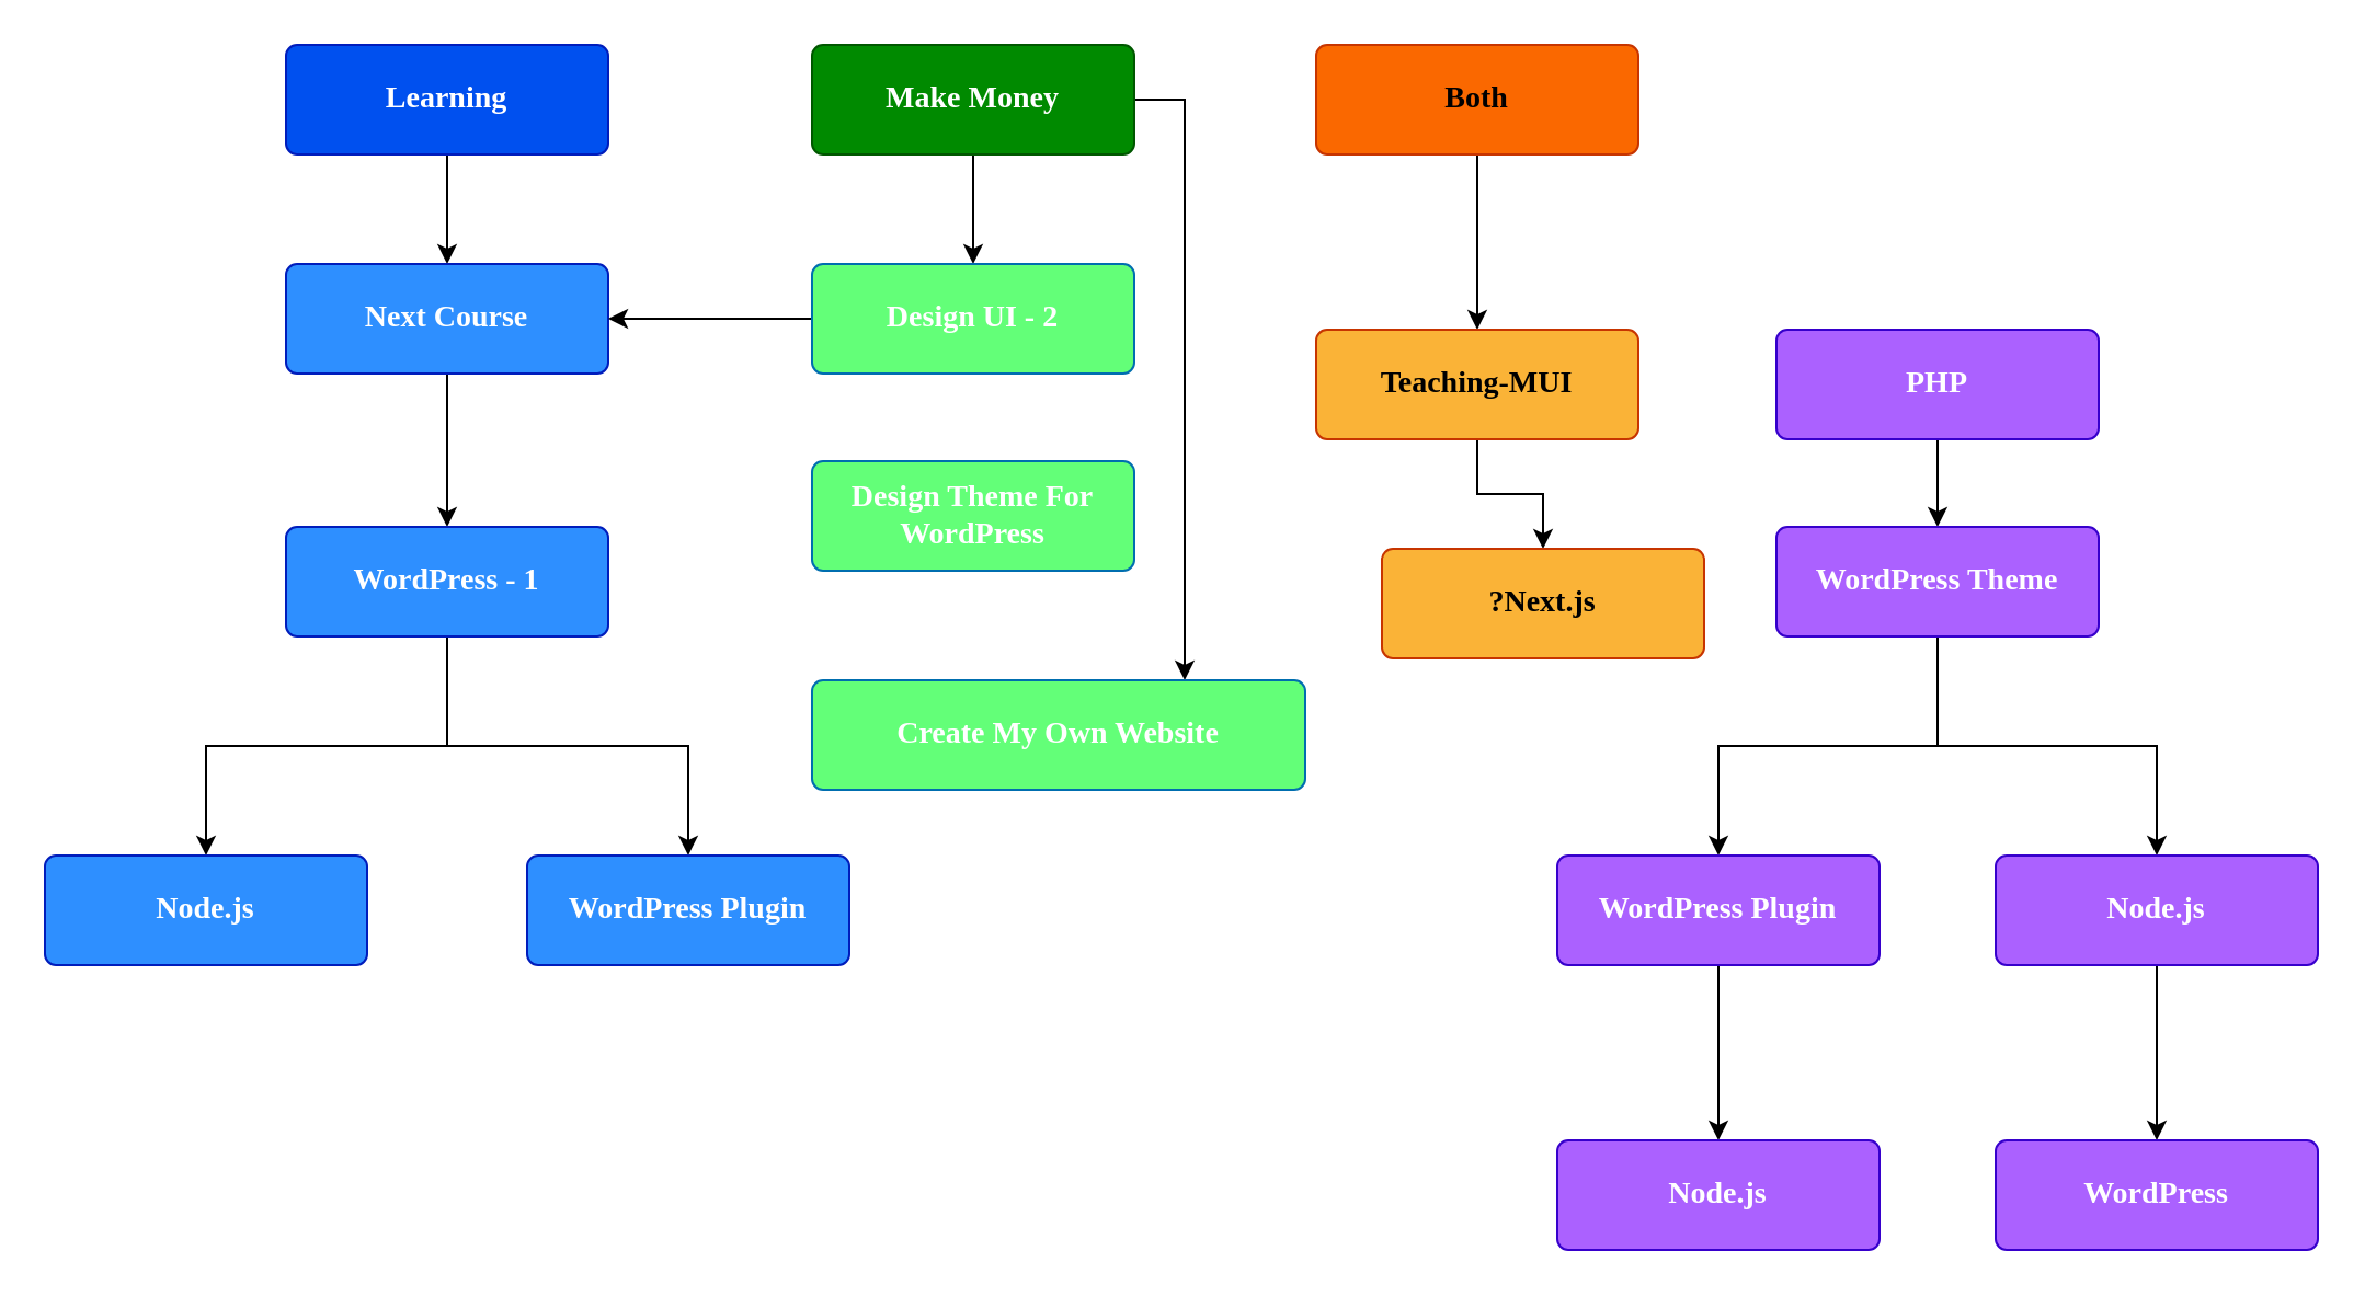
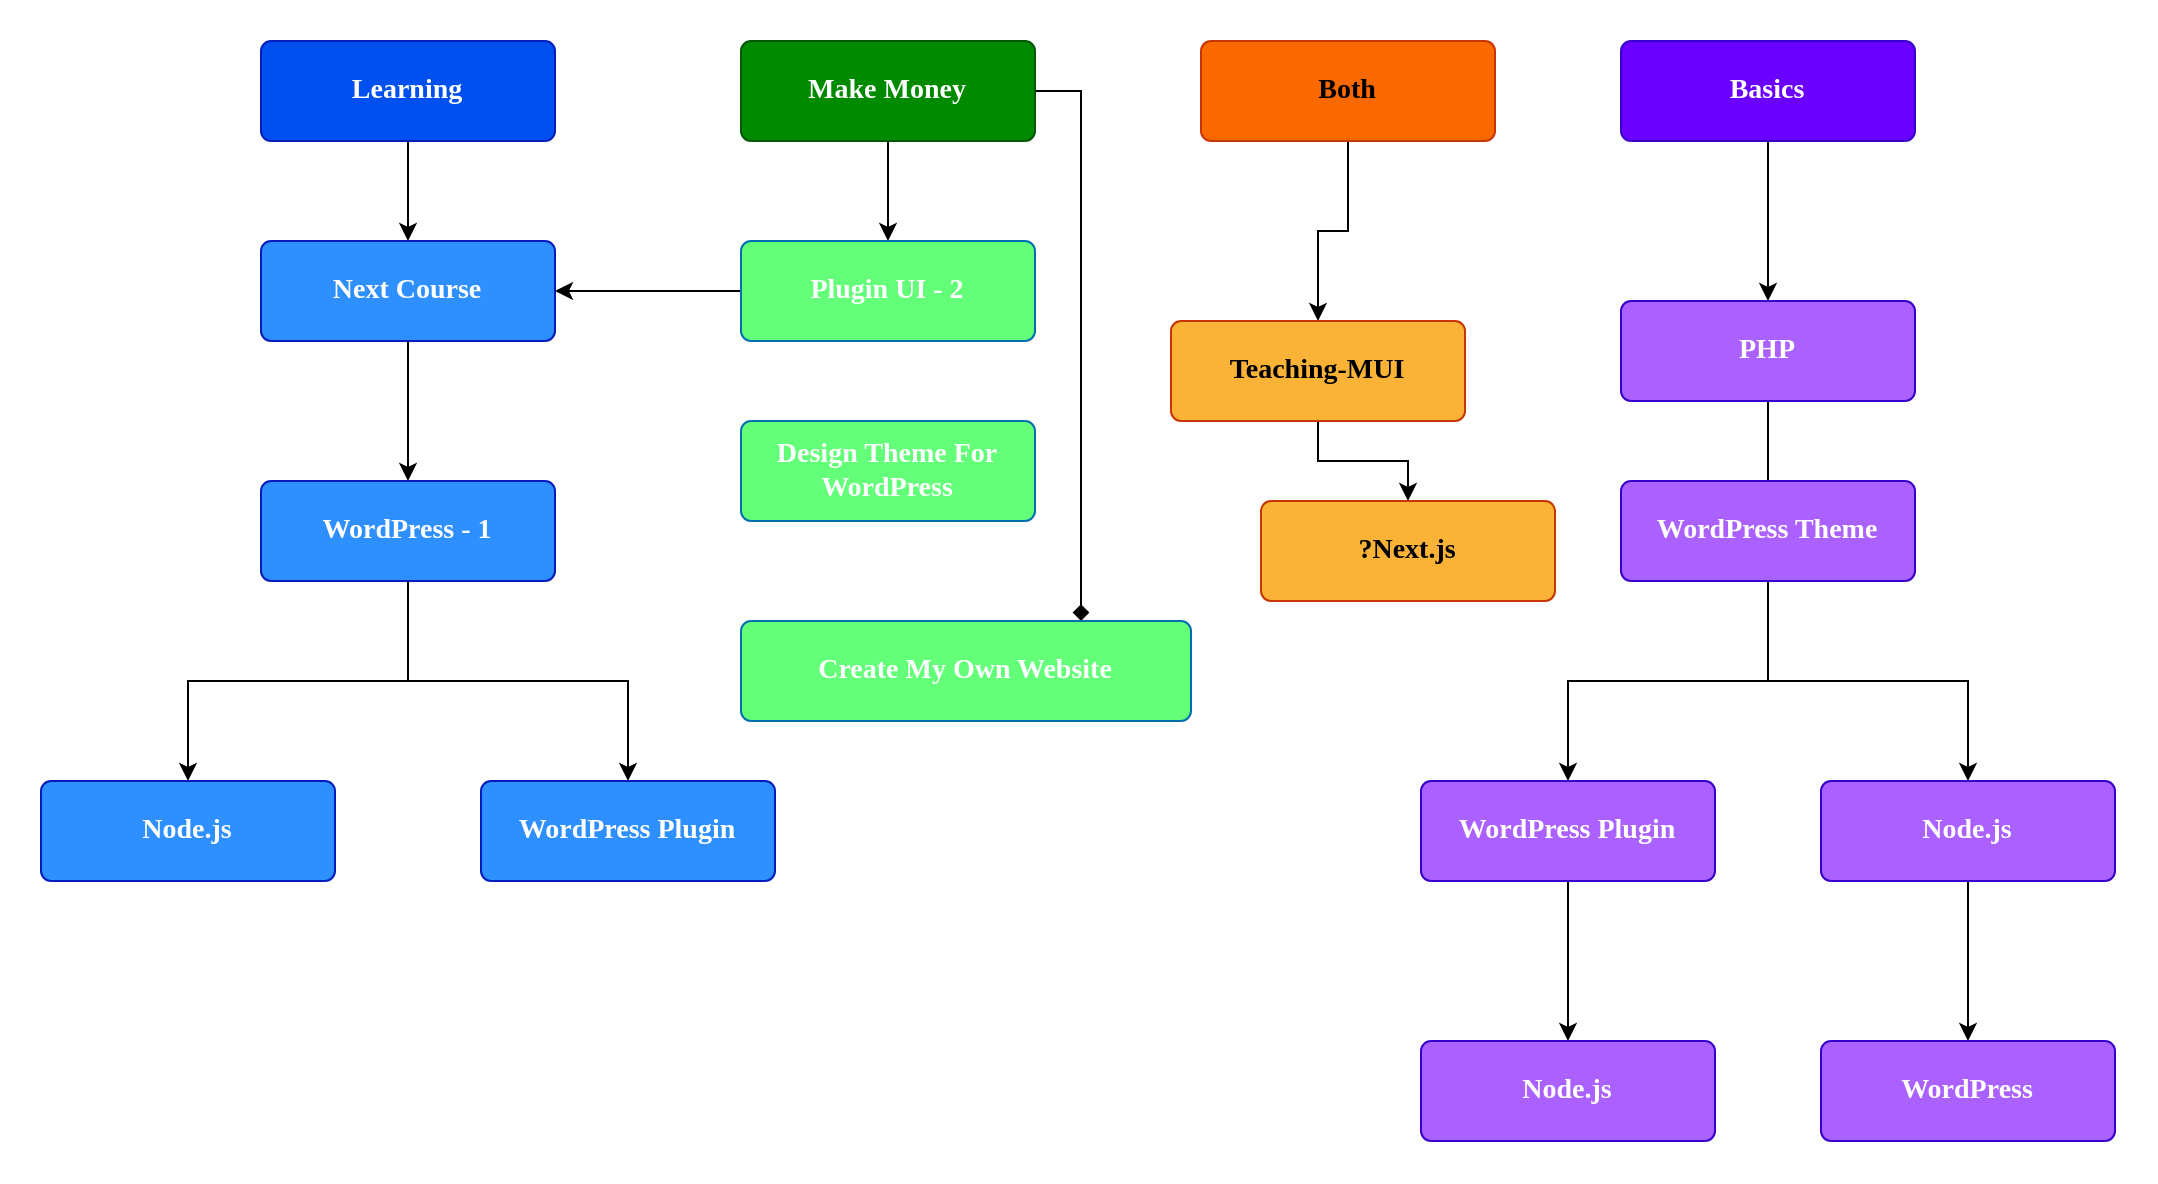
+ <mxCell id="16" value="&lt;div style=&quot;forced-color-adjust: none;&quot;&gt;Basics&lt;/div&gt;" style="html=1;shadow=0;dashed=0;shape=mxgraph.bootstrap.rrect;rSize=5;strokeColor=#3700CC;strokeWidth=1;fillColor=#6a00ff;fontColor=#ffffff;whiteSpace=wrap;align=center;verticalAlign=middle;spacingLeft=0;fontStyle=1;fontSize=14;spacing=5;rounded=1;glass=0;fillStyle=auto;fontFamily=Comic Sans MS;horizontal=1;textDirection=rtl;points=[];" parent="1" vertex="1"><mxGeometry x="810" y="20" width="147" height="50" as="geometry" /></mxCell>
+ <mxCell id="15" value="" style="edgeStyle=orthogonalEdgeStyle;rounded=0;orthogonalLoop=1;jettySize=auto;html=1;" parent="1" source="16" target="18" edge="1"><mxGeometry relative="1" as="geometry" /></mxCell>
- <mxCell id="14" value="&lt;div style=&quot;forced-color-adjust: none;&quot;&gt;Design UI - 2&lt;/div&gt;" style="html=1;shadow=0;dashed=0;shape=mxgraph.bootstrap.rrect;rSize=5;strokeColor=#006EAF;strokeWidth=1;fillColor=#63FF78;fontColor=#ffffff;whiteSpace=wrap;align=center;verticalAlign=middle;spacingLeft=0;fontStyle=1;fontSize=14;spacing=5;rounded=1;glass=0;fillStyle=auto;fontFamily=Comic Sans MS;horizontal=1;textDirection=rtl;points=[];" parent="1" vertex="1"><mxGeometry x="370" y="120" width="147" height="50" as="geometry" /></mxCell>
+ <mxCell id="14" value="&lt;div style=&quot;forced-color-adjust: none;&quot;&gt;Plugin UI - 2&lt;/div&gt;" style="html=1;shadow=0;dashed=0;shape=mxgraph.bootstrap.rrect;rSize=5;strokeColor=#006EAF;strokeWidth=1;fillColor=#63FF78;fontColor=#ffffff;whiteSpace=wrap;align=center;verticalAlign=middle;spacingLeft=0;fontStyle=1;fontSize=14;spacing=5;rounded=1;glass=0;fillStyle=auto;fontFamily=Comic Sans MS;horizontal=1;textDirection=rtl;points=[];" parent="1" vertex="1"><mxGeometry x="370" y="120" width="147" height="50" as="geometry" /></mxCell>
- <mxCell id="12" value="&lt;div style=&quot;forced-color-adjust: none;&quot;&gt;Teaching-MUI&lt;/div&gt;" style="html=1;shadow=0;dashed=0;shape=mxgraph.bootstrap.rrect;rSize=5;strokeColor=#C73500;strokeWidth=1;fillColor=#FAB337;fontColor=#000000;whiteSpace=wrap;align=center;verticalAlign=middle;spacingLeft=0;fontStyle=1;fontSize=14;spacing=5;rounded=1;glass=0;fillStyle=auto;fontFamily=Comic Sans MS;horizontal=1;textDirection=rtl;points=[];" parent="1" vertex="1"><mxGeometry x="600" y="150" width="147" height="50" as="geometry" /></mxCell>
+ <mxCell id="12" value="&lt;div style=&quot;forced-color-adjust: none;&quot;&gt;Teaching-MUI&lt;/div&gt;" style="html=1;shadow=0;dashed=0;shape=mxgraph.bootstrap.rrect;rSize=5;strokeColor=#C73500;strokeWidth=1;fillColor=#FAB337;fontColor=#000000;whiteSpace=wrap;align=center;verticalAlign=middle;spacingLeft=0;fontStyle=1;fontSize=14;spacing=5;rounded=1;glass=0;fillStyle=auto;fontFamily=Comic Sans MS;horizontal=1;textDirection=rtl;points=[];" parent="1" vertex="1"><mxGeometry x="585" y="160" width="147" height="50" as="geometry" /></mxCell>
- <mxCell id="17" value="" style="edgeStyle=orthogonalEdgeStyle;rounded=0;orthogonalLoop=1;jettySize=auto;html=1;" parent="1" source="18" target="21" edge="1"><mxGeometry relative="1" as="geometry" /></mxCell>
+ <mxCell id="17" value="" style="edgeStyle=orthogonalEdgeStyle;rounded=0;orthogonalLoop=1;jettySize=auto;html=1;endArrow=none;" parent="1" source="18" target="21" edge="1"><mxGeometry relative="1" as="geometry" /></mxCell>
- <mxCell id="5" style="edgeStyle=orthogonalEdgeStyle;rounded=0;orthogonalLoop=1;jettySize=auto;html=1;" parent="1" source="6" target="29" edge="1"><mxGeometry relative="1" as="geometry"><Array as="points"><mxPoint x="540" y="45" /></Array></mxGeometry></mxCell>
+ <mxCell id="5" style="edgeStyle=orthogonalEdgeStyle;rounded=0;orthogonalLoop=1;jettySize=auto;html=1;endArrow=diamond;" parent="1" source="6" target="29" edge="1"><mxGeometry relative="1" as="geometry"><Array as="points"><mxPoint x="540" y="45" /></Array></mxGeometry></mxCell>
